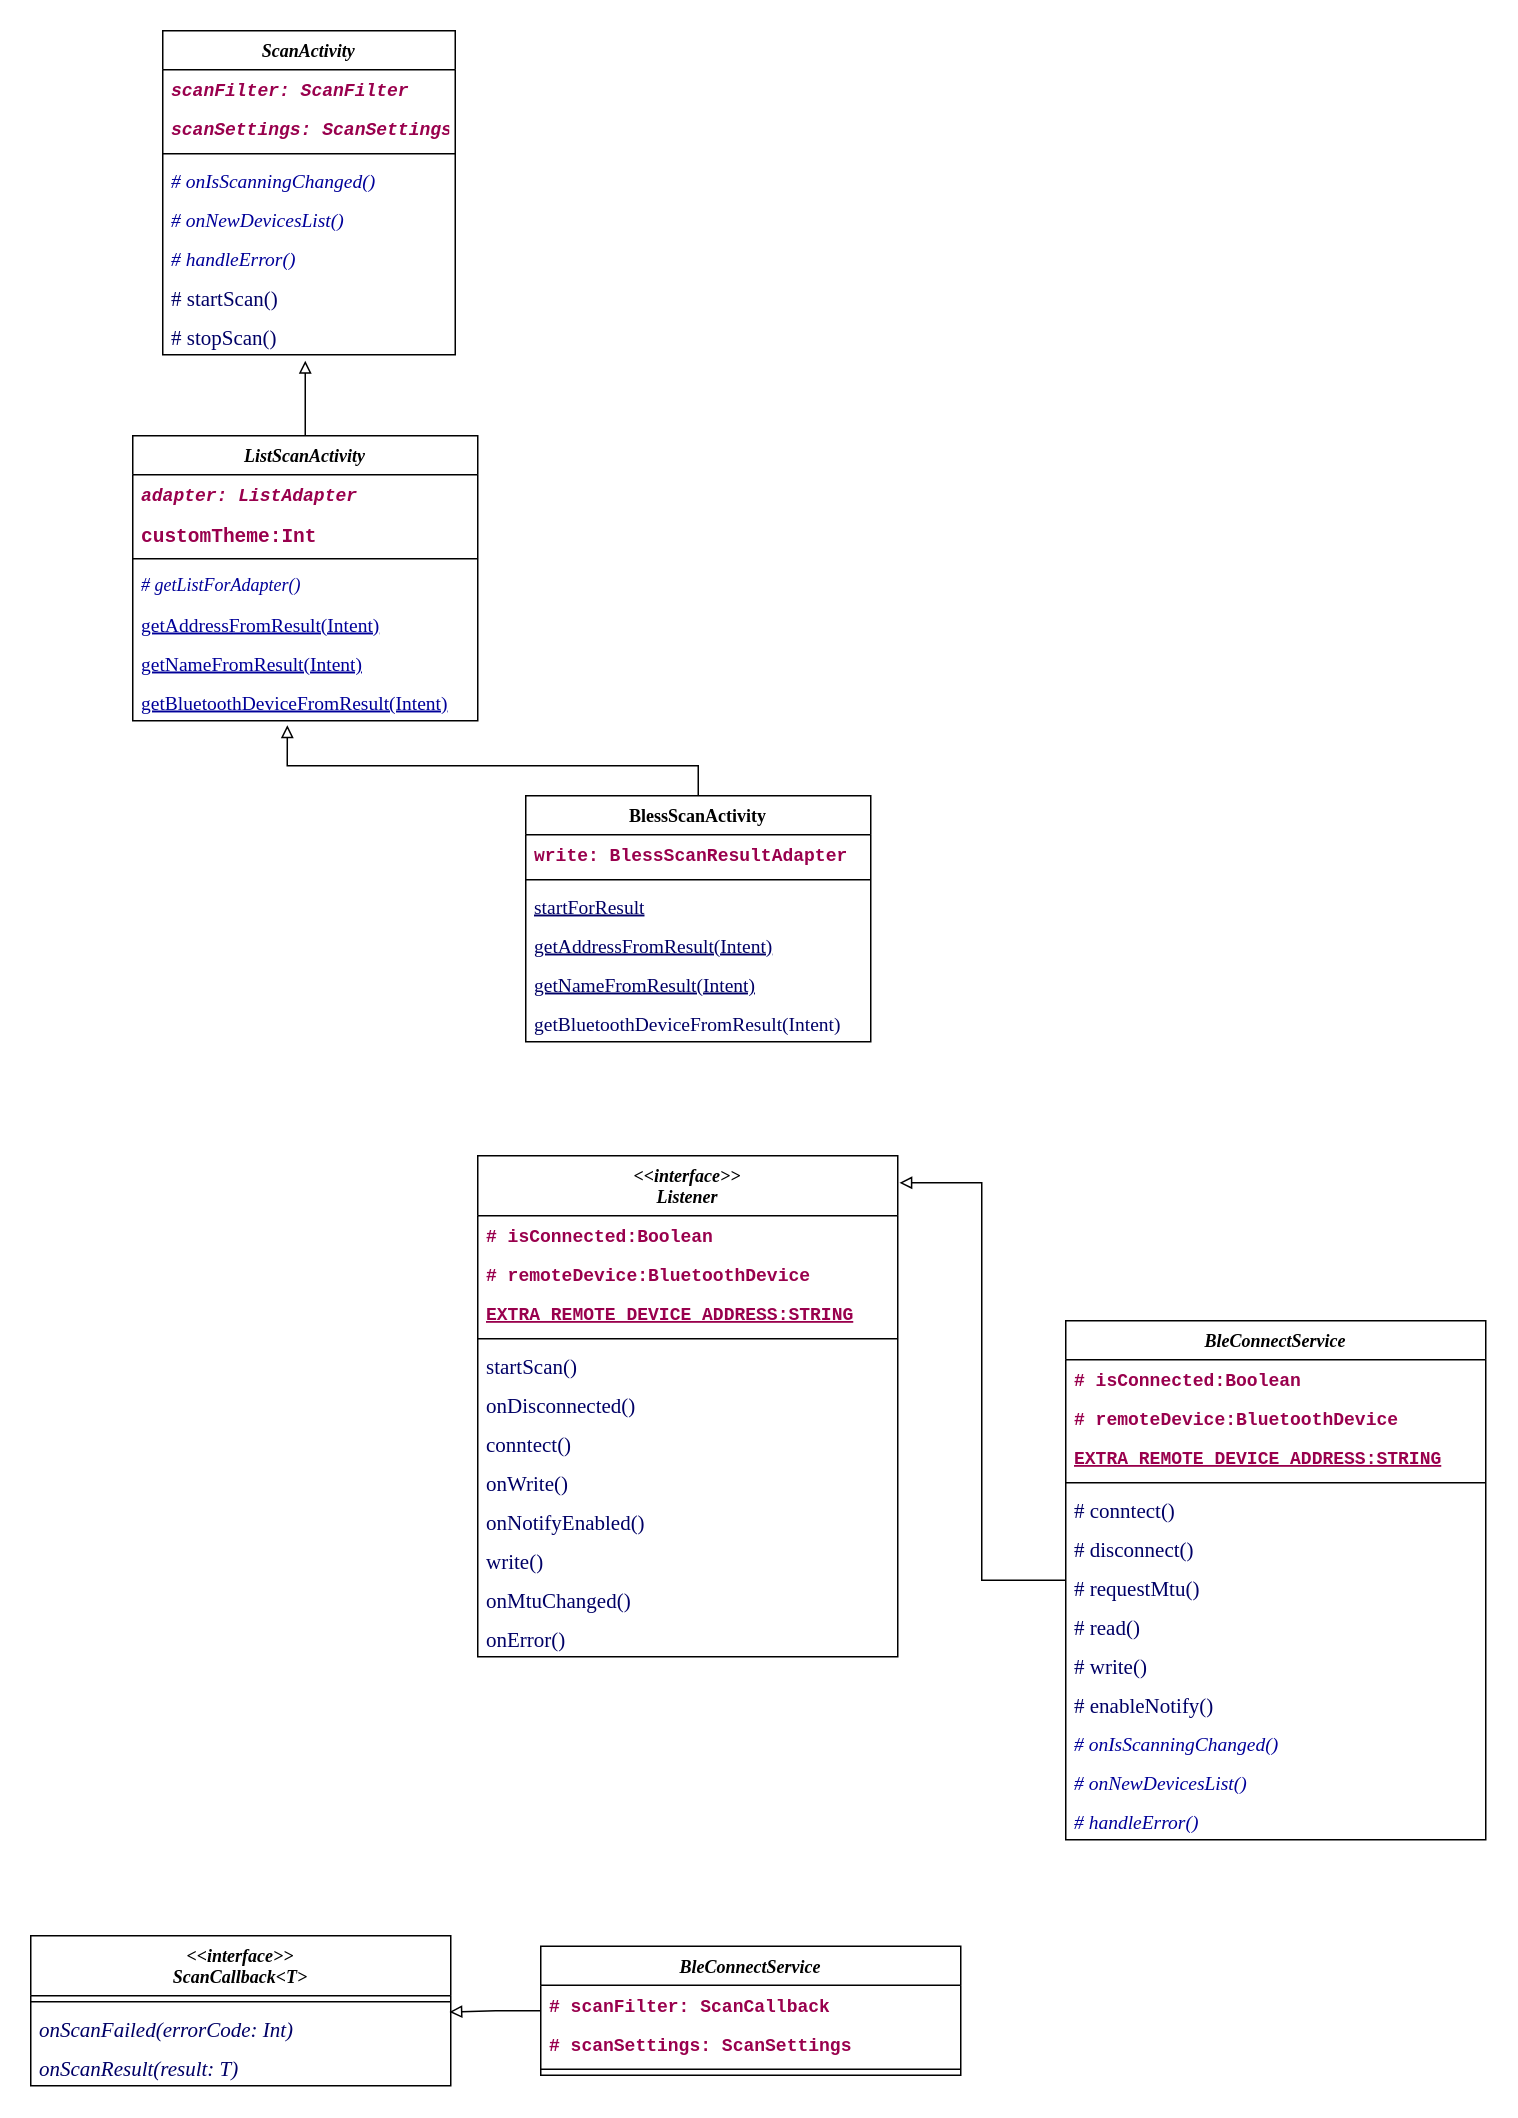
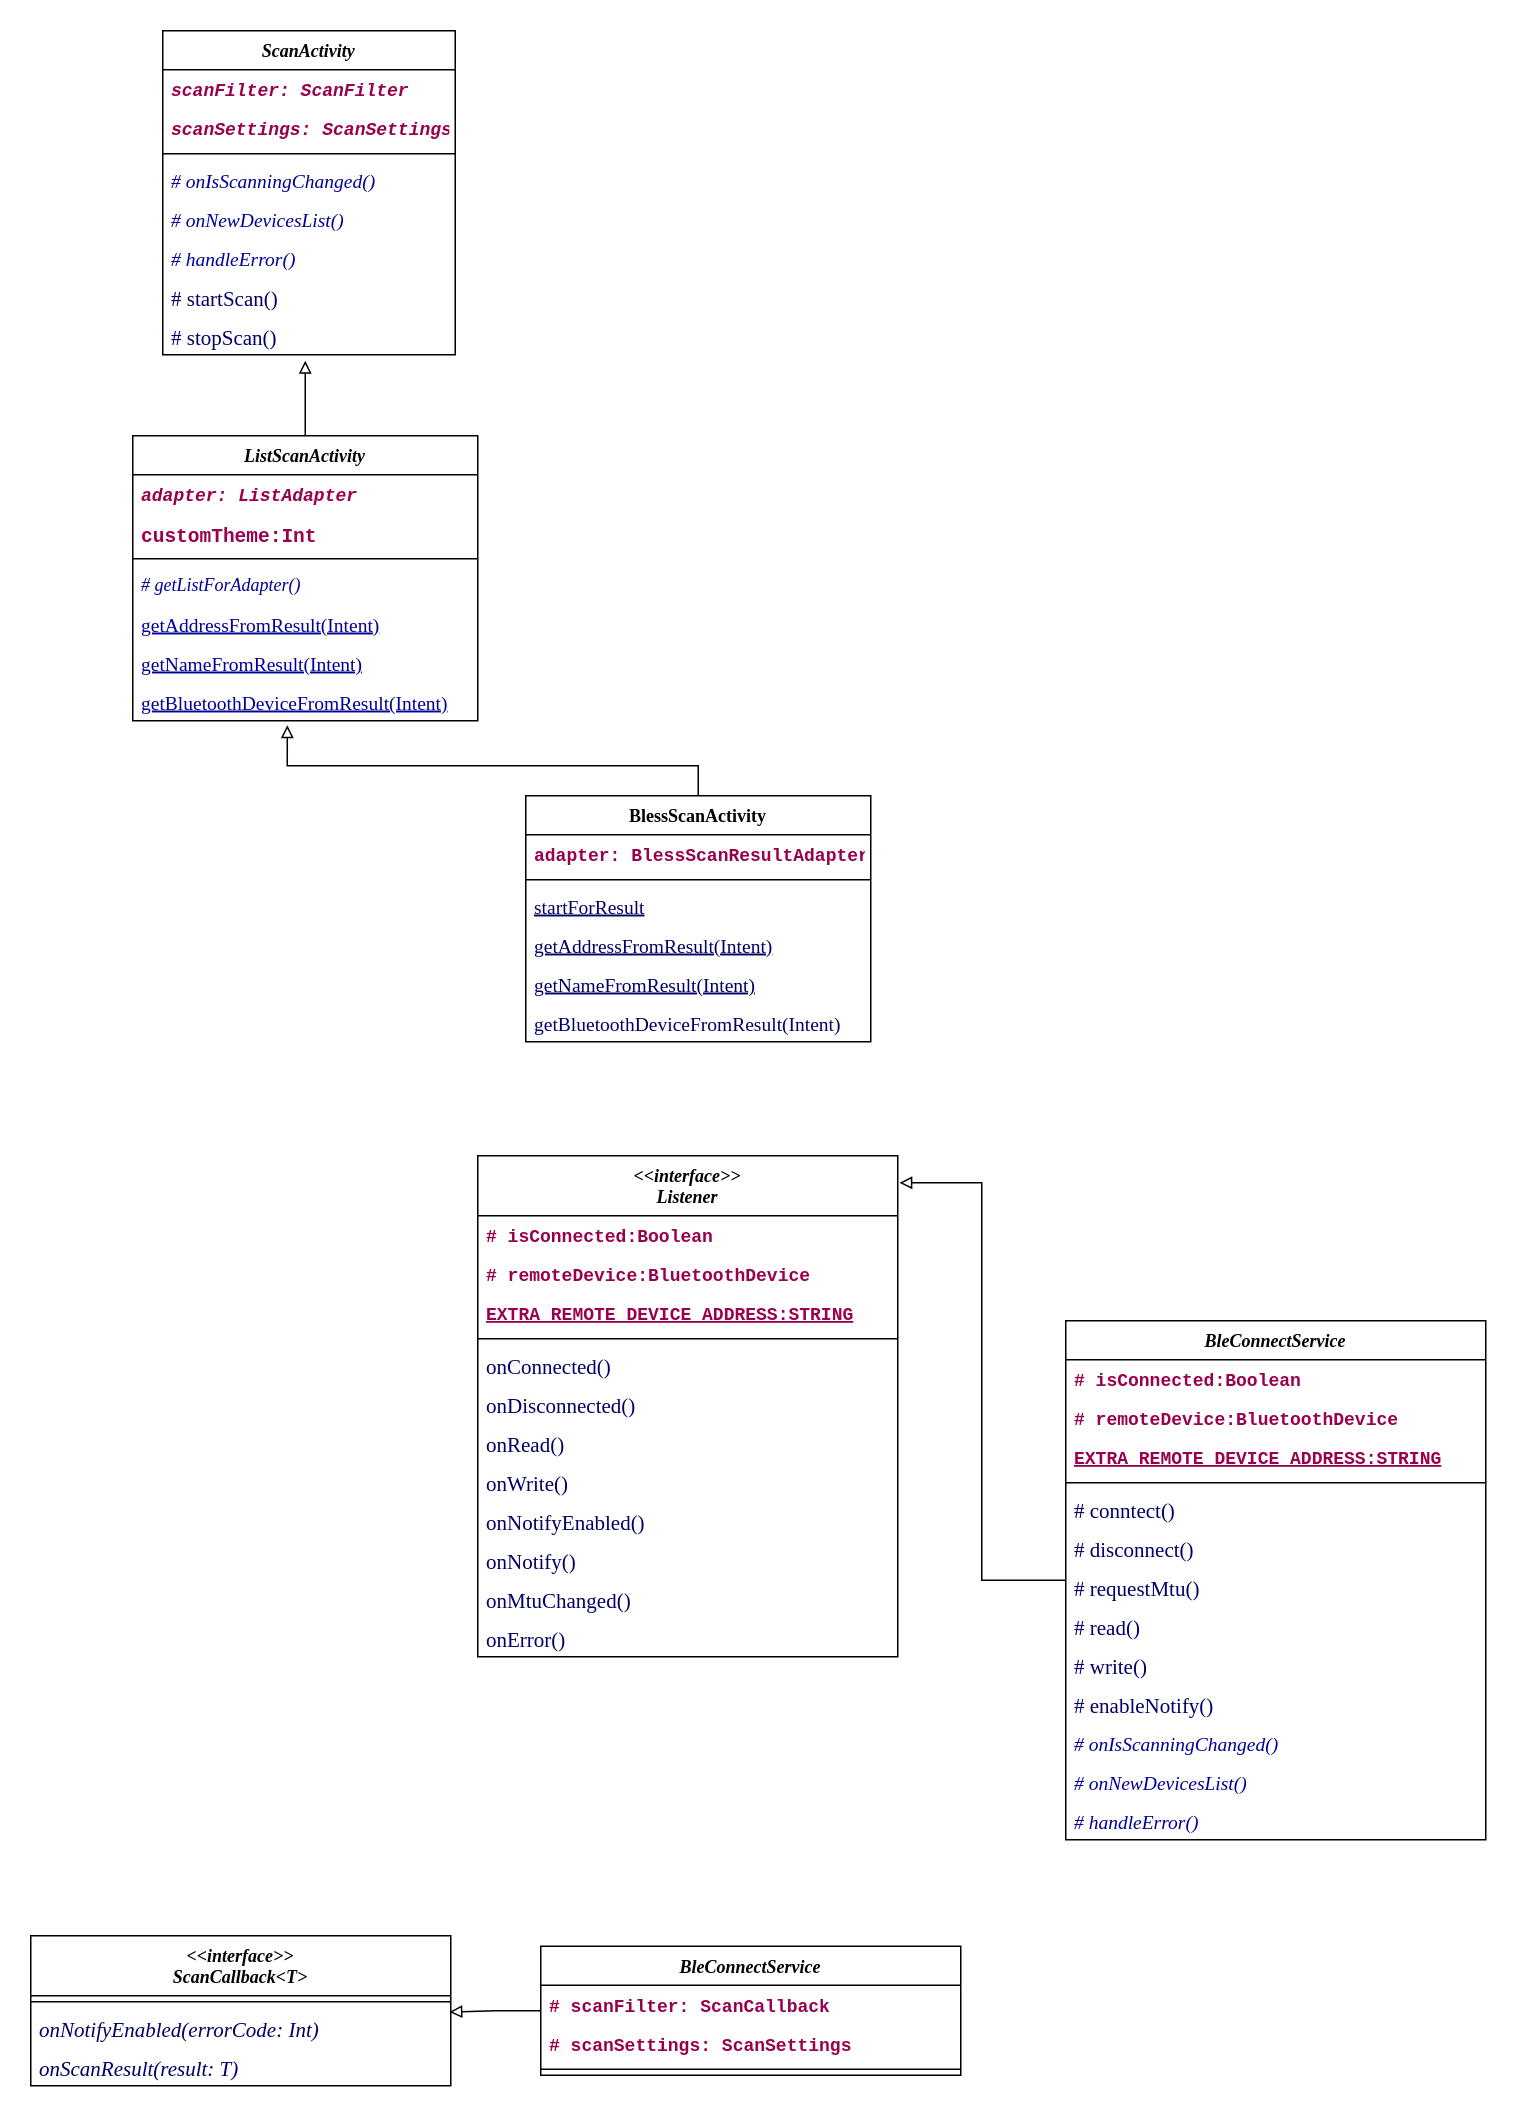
- <mxCell id="22" value="write: BlessScanResultAdapter" style="text;strokeColor=none;fillColor=none;align=left;verticalAlign=top;spacingLeft=4;spacingRight=4;overflow=hidden;rotatable=0;points=[[0,0.5],[1,0.5]];portConstraint=eastwest;fontStyle=1;fontFamily=Courier New;fontColor=#99004D;" parent="21" vertex="1"><mxGeometry y="26" width="230" height="26" as="geometry" /></mxCell>
+ <mxCell id="22" value="adapter: BlessScanResultAdapter" style="text;strokeColor=none;fillColor=none;align=left;verticalAlign=top;spacingLeft=4;spacingRight=4;overflow=hidden;rotatable=0;points=[[0,0.5],[1,0.5]];portConstraint=eastwest;fontStyle=1;fontFamily=Courier New;fontColor=#99004D;" parent="21" vertex="1"><mxGeometry y="26" width="230" height="26" as="geometry" /></mxCell>
- <mxCell id="48" value="startScan()" style="text;strokeColor=none;fillColor=none;align=left;verticalAlign=top;spacingLeft=4;spacingRight=4;overflow=hidden;rotatable=0;points=[[0,0.5],[1,0.5]];portConstraint=eastwest;fontFamily=Verdana;fontSize=14;fontColor=#000066;" parent="43" vertex="1"><mxGeometry y="126" width="280" height="26" as="geometry" /></mxCell>
+ <mxCell id="48" value="onConnected()" style="text;strokeColor=none;fillColor=none;align=left;verticalAlign=top;spacingLeft=4;spacingRight=4;overflow=hidden;rotatable=0;points=[[0,0.5],[1,0.5]];portConstraint=eastwest;fontFamily=Verdana;fontSize=14;fontColor=#000066;" parent="43" vertex="1"><mxGeometry y="126" width="280" height="26" as="geometry" /></mxCell>
- <mxCell id="50" value="conntect()" style="text;strokeColor=none;fillColor=none;align=left;verticalAlign=top;spacingLeft=4;spacingRight=4;overflow=hidden;rotatable=0;points=[[0,0.5],[1,0.5]];portConstraint=eastwest;fontFamily=Verdana;fontSize=14;fontColor=#000066;" parent="43" vertex="1"><mxGeometry y="178" width="280" height="26" as="geometry" /></mxCell>
+ <mxCell id="50" value="onRead()" style="text;strokeColor=none;fillColor=none;align=left;verticalAlign=top;spacingLeft=4;spacingRight=4;overflow=hidden;rotatable=0;points=[[0,0.5],[1,0.5]];portConstraint=eastwest;fontFamily=Verdana;fontSize=14;fontColor=#000066;" parent="43" vertex="1"><mxGeometry y="178" width="280" height="26" as="geometry" /></mxCell>
- <mxCell id="53" value="write()" style="text;strokeColor=none;fillColor=none;align=left;verticalAlign=top;spacingLeft=4;spacingRight=4;overflow=hidden;rotatable=0;points=[[0,0.5],[1,0.5]];portConstraint=eastwest;fontFamily=Verdana;fontSize=14;fontColor=#000066;" parent="43" vertex="1"><mxGeometry y="256" width="280" height="26" as="geometry" /></mxCell>
+ <mxCell id="53" value="onNotify()" style="text;strokeColor=none;fillColor=none;align=left;verticalAlign=top;spacingLeft=4;spacingRight=4;overflow=hidden;rotatable=0;points=[[0,0.5],[1,0.5]];portConstraint=eastwest;fontFamily=Verdana;fontSize=14;fontColor=#000066;" parent="43" vertex="1"><mxGeometry y="256" width="280" height="26" as="geometry" /></mxCell>
- <mxCell id="58" value="onScanFailed(errorCode: Int)" style="text;strokeColor=none;fillColor=none;align=left;verticalAlign=top;spacingLeft=4;spacingRight=4;overflow=hidden;rotatable=0;points=[[0,0.5],[1,0.5]];portConstraint=eastwest;fontFamily=Verdana;fontSize=14;fontColor=#000066;fontStyle=2" vertex="1" parent="56"><mxGeometry y="48" width="280" height="26" as="geometry" /></mxCell>
+ <mxCell id="58" value="onNotifyEnabled(errorCode: Int)" style="text;strokeColor=none;fillColor=none;align=left;verticalAlign=top;spacingLeft=4;spacingRight=4;overflow=hidden;rotatable=0;points=[[0,0.5],[1,0.5]];portConstraint=eastwest;fontFamily=Verdana;fontSize=14;fontColor=#000066;fontStyle=2" vertex="1" parent="56"><mxGeometry y="48" width="280" height="26" as="geometry" /></mxCell>
